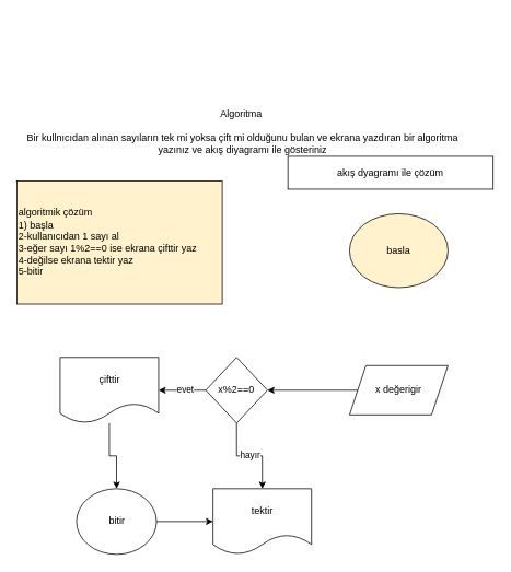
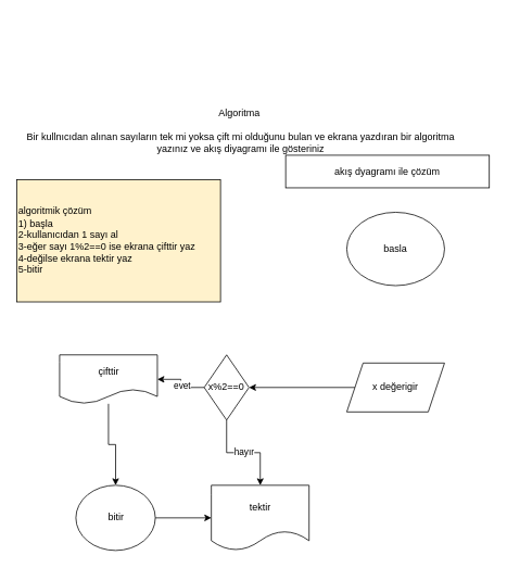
- <mxCell id="5" value="basla" style="ellipse;whiteSpace=wrap;html=1;fillColor=#fff2cc;" vertex="1" parent="1"><mxGeometry x="425" y="260" width="120" height="90" as="geometry" /></mxCell>
+ <mxCell id="5" value="basla" style="ellipse;whiteSpace=wrap;html=1;" vertex="1" parent="1"><mxGeometry x="425" y="260" width="120" height="90" as="geometry" /></mxCell>
- <mxCell id="13" value="çifttir" style="shape=document;whiteSpace=wrap;html=1;boundedLbl=1;" vertex="1" parent="1"><mxGeometry x="72.5" y="435" width="120" height="80" as="geometry" /></mxCell>
+ <mxCell id="13" value="çifttir" style="shape=document;whiteSpace=wrap;html=1;boundedLbl=1;" vertex="1" parent="1"><mxGeometry x="72.5" y="435" width="120" height="60" as="geometry" /></mxCell>
- <mxCell id="11" value="x%2==0" style="rhombus;whiteSpace=wrap;html=1;" vertex="1" parent="1"><mxGeometry x="250" y="435" width="75" height="80" as="geometry" /></mxCell>
+ <mxCell id="11" value="x%2==0" style="rhombus;whiteSpace=wrap;html=1;" vertex="1" parent="1"><mxGeometry x="250" y="435" width="55" height="80" as="geometry" /></mxCell>
